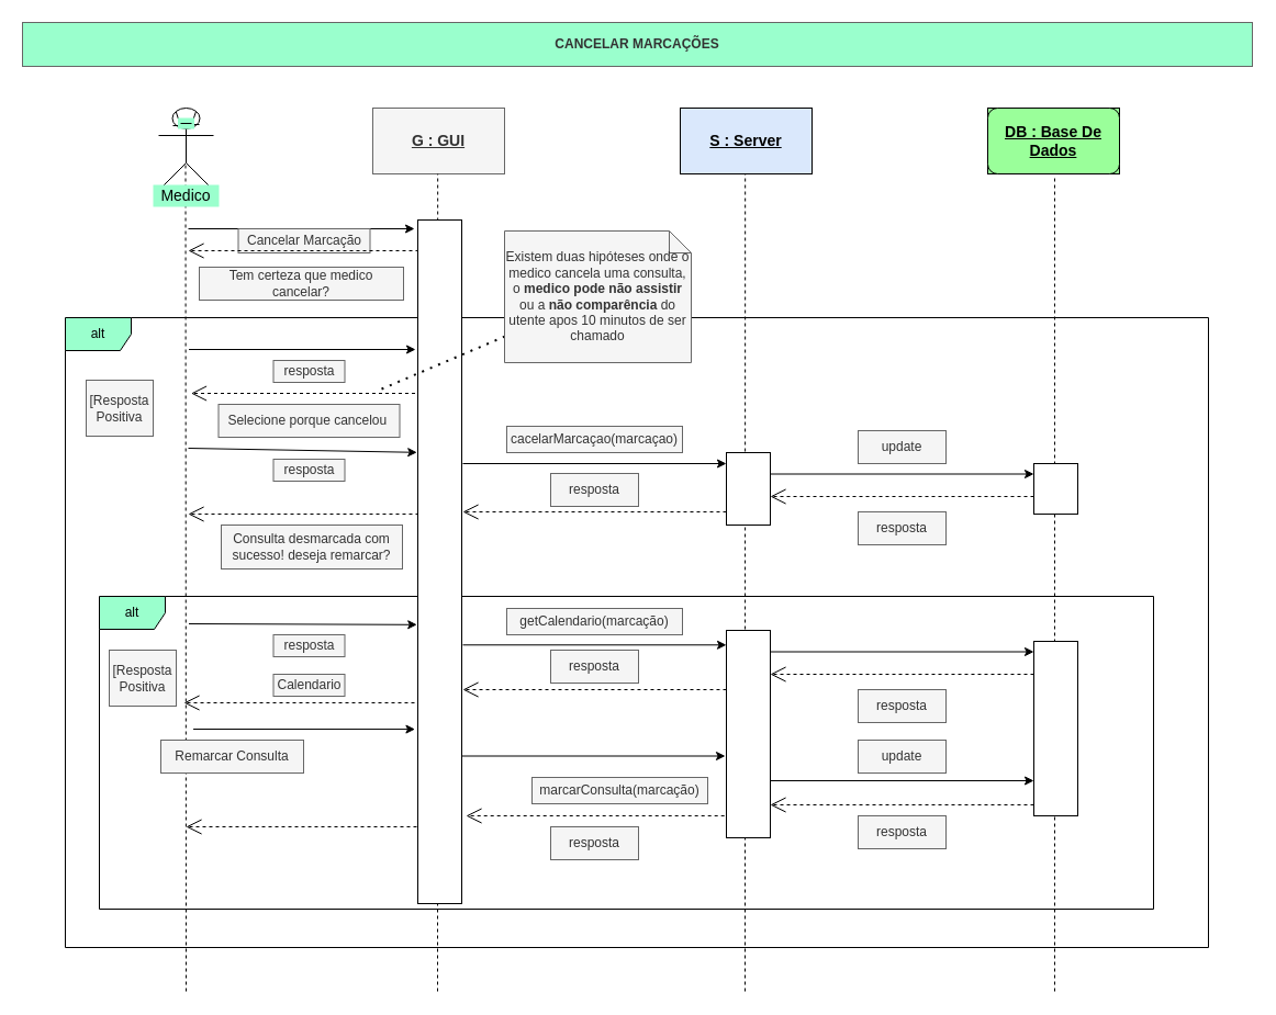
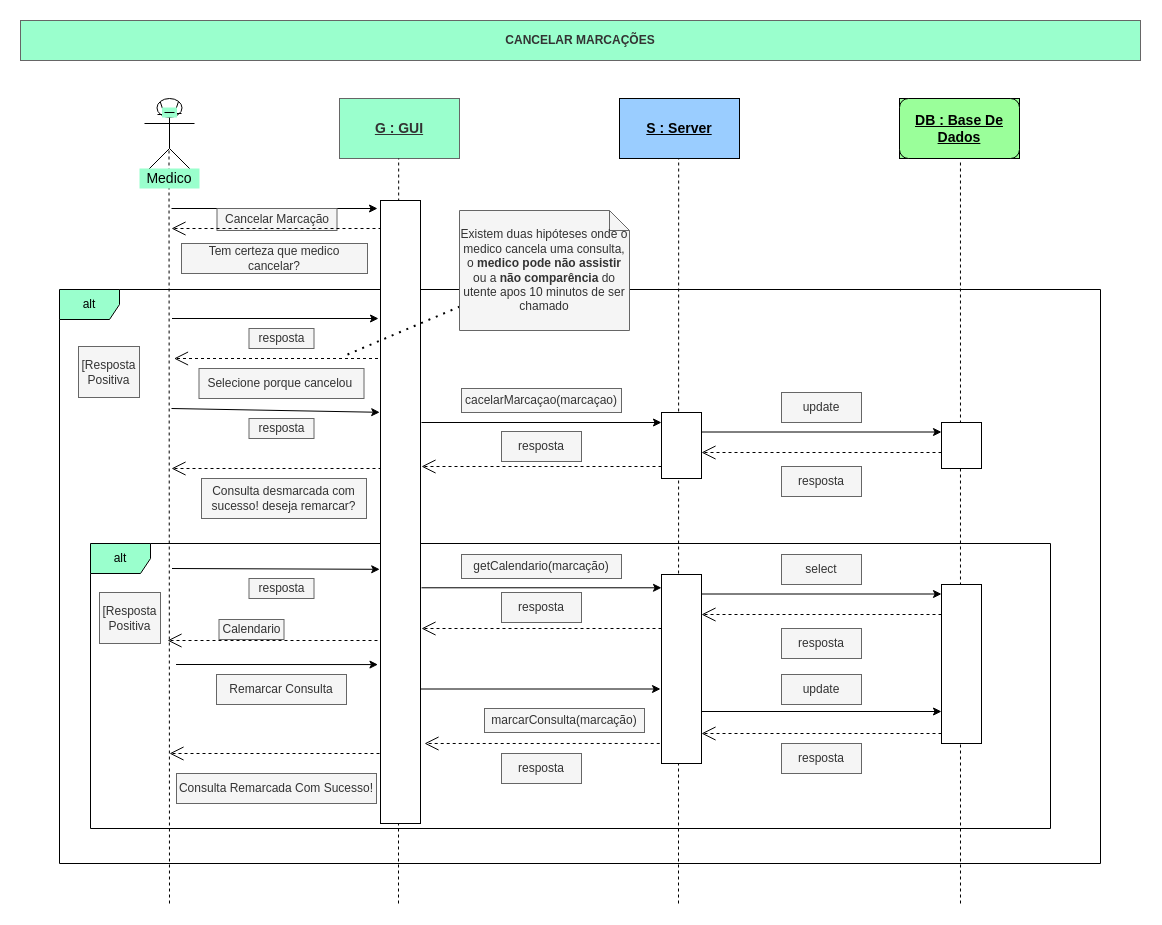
- <mxCell id="6" value="&lt;font style=&quot;font-size: 14px&quot;&gt;&lt;u&gt;&lt;b&gt;G : GUI&lt;/b&gt;&lt;/u&gt;&lt;/font&gt;" style="rounded=0;whiteSpace=wrap;html=1;strokeColor=#666666;fontColor=#333333;fillColor=#f5f5f5;" parent="1" vertex="1"><mxGeometry x="339" y="98" width="120" height="60" as="geometry" /></mxCell>
+ <mxCell id="6" value="&lt;font style=&quot;font-size: 14px&quot;&gt;&lt;u&gt;&lt;b&gt;G : GUI&lt;/b&gt;&lt;/u&gt;&lt;/font&gt;" style="rounded=0;whiteSpace=wrap;html=1;strokeColor=#666666;fontColor=#333333;fillColor=#9AFFCD;" parent="1" vertex="1"><mxGeometry x="339" y="98" width="120" height="60" as="geometry" /></mxCell>
- <mxCell id="73" value="&lt;font style=&quot;font-size: 14px&quot;&gt;&lt;b&gt;&lt;u&gt;S : Server&lt;/u&gt;&lt;/b&gt;&lt;/font&gt;" style="rounded=0;whiteSpace=wrap;html=1;fillColor=#dae8fc;" vertex="1" parent="1"><mxGeometry x="619" y="98" width="120" height="60" as="geometry" /></mxCell>
+ <mxCell id="73" value="&lt;font style=&quot;font-size: 14px&quot;&gt;&lt;b&gt;&lt;u&gt;S : Server&lt;/u&gt;&lt;/b&gt;&lt;/font&gt;" style="rounded=0;whiteSpace=wrap;html=1;fillColor=#9ACDFF;" vertex="1" parent="1"><mxGeometry x="619" y="98" width="120" height="60" as="geometry" /></mxCell>
+ <mxCell id="47" value="select" style="text;html=1;strokeColor=#666666;align=center;verticalAlign=middle;whiteSpace=wrap;rounded=0;fillColor=#f5f5f5;fontColor=#333333;" parent="1" vertex="1"><mxGeometry x="781" y="554" width="80" height="30" as="geometry" /></mxCell>
- <mxCell id="57" value="Calendario" style="text;html=1;strokeColor=#666666;align=center;verticalAlign=middle;whiteSpace=wrap;rounded=0;fillColor=#f5f5f5;fontColor=#333333;" parent="1" vertex="1"><mxGeometry x="248.5" y="614" width="65" height="20" as="geometry" /></mxCell>
+ <mxCell id="57" value="Calendario" style="text;html=1;strokeColor=#666666;align=center;verticalAlign=middle;whiteSpace=wrap;rounded=0;fillColor=#f5f5f5;fontColor=#333333;" parent="1" vertex="1"><mxGeometry x="218.5" y="619" width="65" height="20" as="geometry" /></mxCell>
- <mxCell id="59" value="Remarcar Consulta" style="text;html=1;strokeColor=#666666;align=center;verticalAlign=middle;whiteSpace=wrap;rounded=0;fillColor=#f5f5f5;fontColor=#333333;" parent="1" vertex="1"><mxGeometry x="146" y="674" width="130" height="30" as="geometry" /></mxCell>
+ <mxCell id="59" value="Remarcar Consulta" style="text;html=1;strokeColor=#666666;align=center;verticalAlign=middle;whiteSpace=wrap;rounded=0;fillColor=#f5f5f5;fontColor=#333333;" parent="1" vertex="1"><mxGeometry x="216" y="674" width="130" height="30" as="geometry" /></mxCell>
+ <mxCell id="69" value="Consulta Remarcada Com Sucesso!" style="text;html=1;strokeColor=#666666;align=center;verticalAlign=middle;whiteSpace=wrap;rounded=0;fillColor=#f5f5f5;fontColor=#333333;" parent="1" vertex="1"><mxGeometry x="176" y="773" width="200" height="30" as="geometry" /></mxCell>
